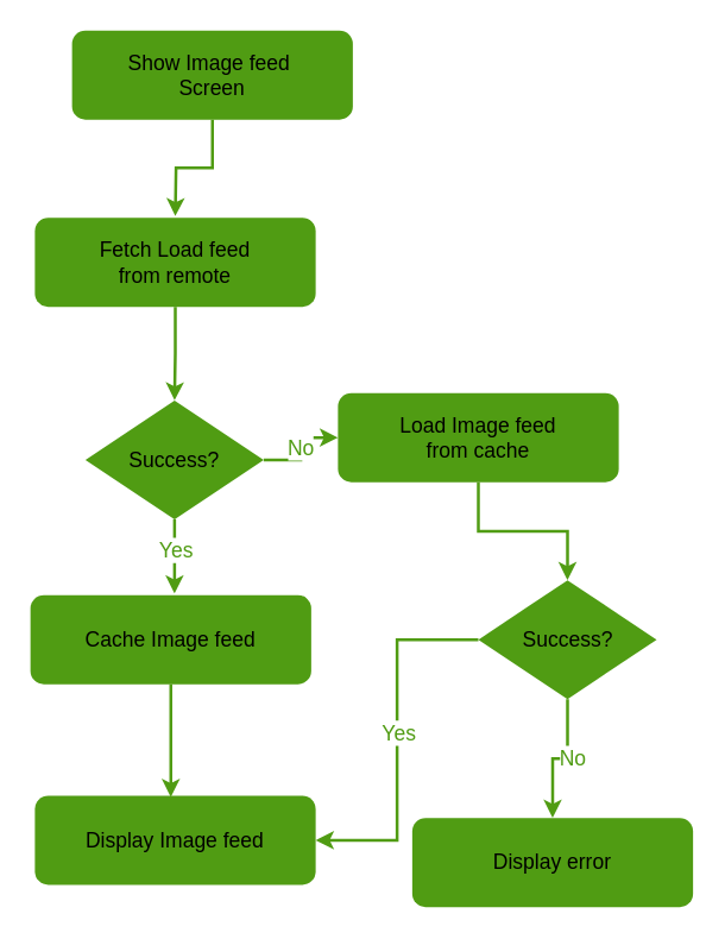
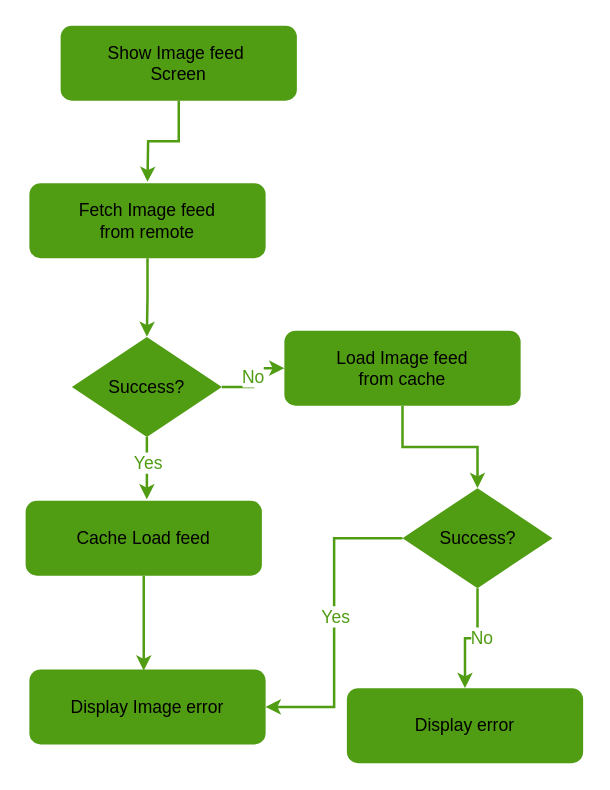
- <mxCell id="5" value="Fetch Load feed&lt;br&gt;from remote" style="rounded=1;whiteSpace=wrap;html=1;fillColor=#509c13;strokeColor=none;fontFamily=Helvetica;fontSize=14;verticalAlign=middle;" vertex="1" parent="1"><mxGeometry x="23" y="146" width="189" height="60" as="geometry" /></mxCell>
+ <mxCell id="5" value="Fetch Image feed&lt;br&gt;from remote" style="rounded=1;whiteSpace=wrap;html=1;fillColor=#509c13;strokeColor=none;fontFamily=Helvetica;fontSize=14;verticalAlign=middle;" vertex="1" parent="1"><mxGeometry x="23" y="146" width="189" height="60" as="geometry" /></mxCell>
- <mxCell id="7" value="Cache Image feed" style="rounded=1;whiteSpace=wrap;html=1;fillColor=#509c13;strokeColor=none;fontFamily=Helvetica;fontSize=14;verticalAlign=middle;" vertex="1" parent="1"><mxGeometry x="20" y="400" width="189" height="60" as="geometry" /></mxCell>
+ <mxCell id="7" value="Cache Load feed" style="rounded=1;whiteSpace=wrap;html=1;fillColor=#509c13;strokeColor=none;fontFamily=Helvetica;fontSize=14;verticalAlign=middle;" vertex="1" parent="1"><mxGeometry x="20" y="400" width="189" height="60" as="geometry" /></mxCell>
- <mxCell id="8" value="Display Image feed" style="rounded=1;whiteSpace=wrap;html=1;fillColor=#509c13;strokeColor=none;fontFamily=Helvetica;fontSize=14;verticalAlign=middle;" vertex="1" parent="1"><mxGeometry x="23" y="535" width="189" height="60" as="geometry" /></mxCell>
+ <mxCell id="8" value="Display Image error" style="rounded=1;whiteSpace=wrap;html=1;fillColor=#509c13;strokeColor=none;fontFamily=Helvetica;fontSize=14;verticalAlign=middle;" vertex="1" parent="1"><mxGeometry x="23" y="535" width="189" height="60" as="geometry" /></mxCell>
